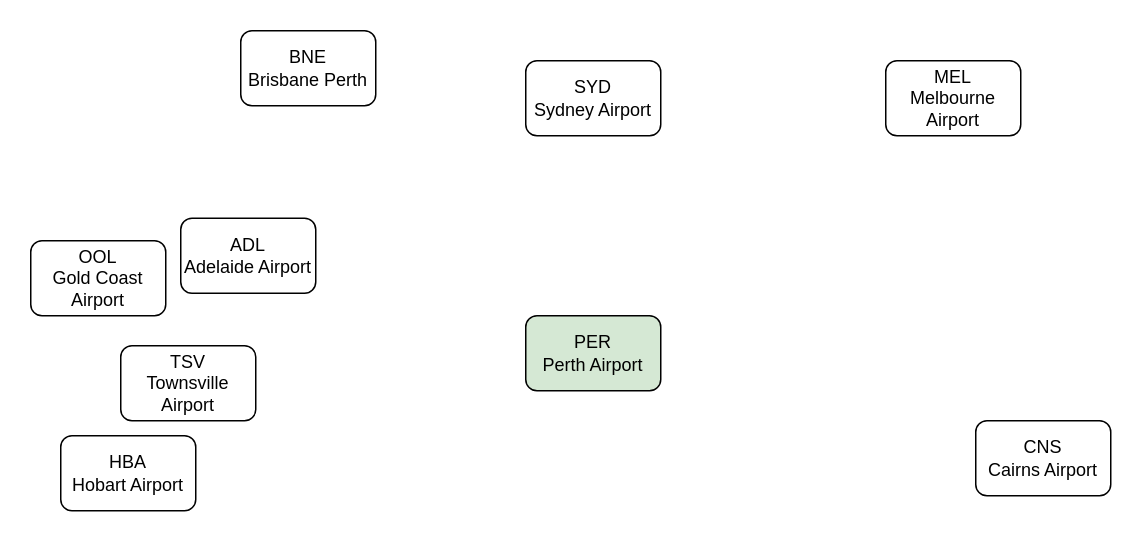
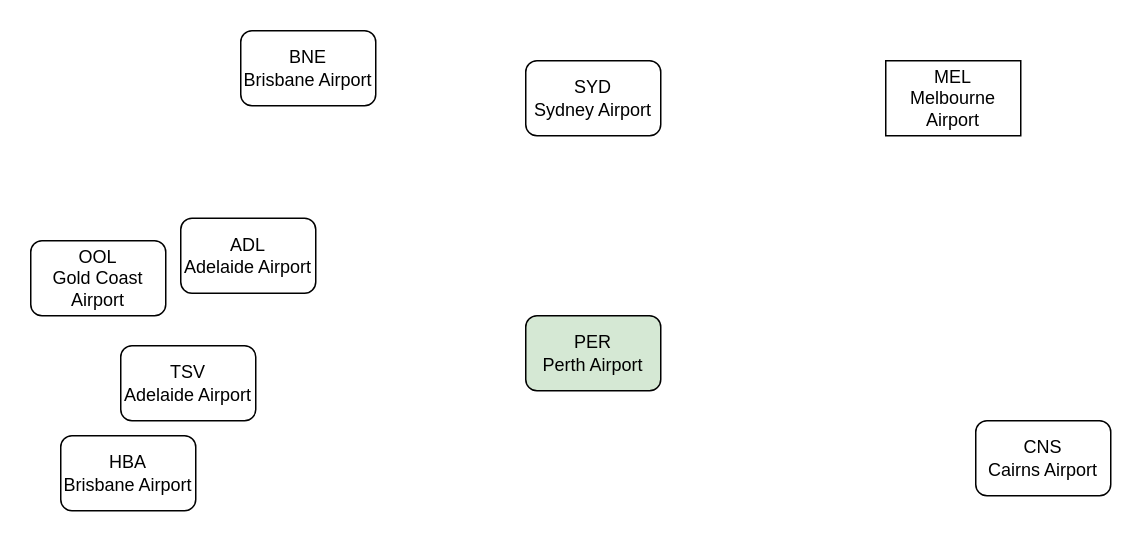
- <mxCell id="5" value="BNE&lt;br&gt;Brisbane Perth" style="rounded=1;whiteSpace=wrap;html=1;" vertex="1" parent="1"><mxGeometry x="160" y="20" width="90" height="50" as="geometry" /></mxCell>
+ <mxCell id="5" value="BNE&lt;br&gt;Brisbane Airport" style="rounded=1;whiteSpace=wrap;html=1;" vertex="1" parent="1"><mxGeometry x="160" y="20" width="90" height="50" as="geometry" /></mxCell>
- <mxCell id="4" value="MEL&lt;br&gt;Melbourne Airport" style="rounded=1;whiteSpace=wrap;html=1;" vertex="1" parent="1"><mxGeometry x="590" y="40" width="90" height="50" as="geometry" /></mxCell>
+ <mxCell id="4" value="MEL&lt;br&gt;Melbourne Airport" style="whiteSpace=wrap;html=1;rounded=0;" vertex="1" parent="1"><mxGeometry x="590" y="40" width="90" height="50" as="geometry" /></mxCell>
- <mxCell id="8" value="TSV&lt;br&gt;Townsville Airport" style="rounded=1;whiteSpace=wrap;html=1;" vertex="1" parent="1"><mxGeometry x="80" y="230" width="90" height="50" as="geometry" /></mxCell>
+ <mxCell id="8" value="TSV&lt;br&gt;Adelaide Airport" style="rounded=1;whiteSpace=wrap;html=1;" vertex="1" parent="1"><mxGeometry x="80" y="230" width="90" height="50" as="geometry" /></mxCell>
- <mxCell id="10" value="HBA&lt;br&gt;Hobart Airport" style="rounded=1;whiteSpace=wrap;html=1;" vertex="1" parent="1"><mxGeometry x="40" y="290" width="90" height="50" as="geometry" /></mxCell>
+ <mxCell id="10" value="HBA&lt;br&gt;Brisbane Airport" style="rounded=1;whiteSpace=wrap;html=1;" vertex="1" parent="1"><mxGeometry x="40" y="290" width="90" height="50" as="geometry" /></mxCell>
